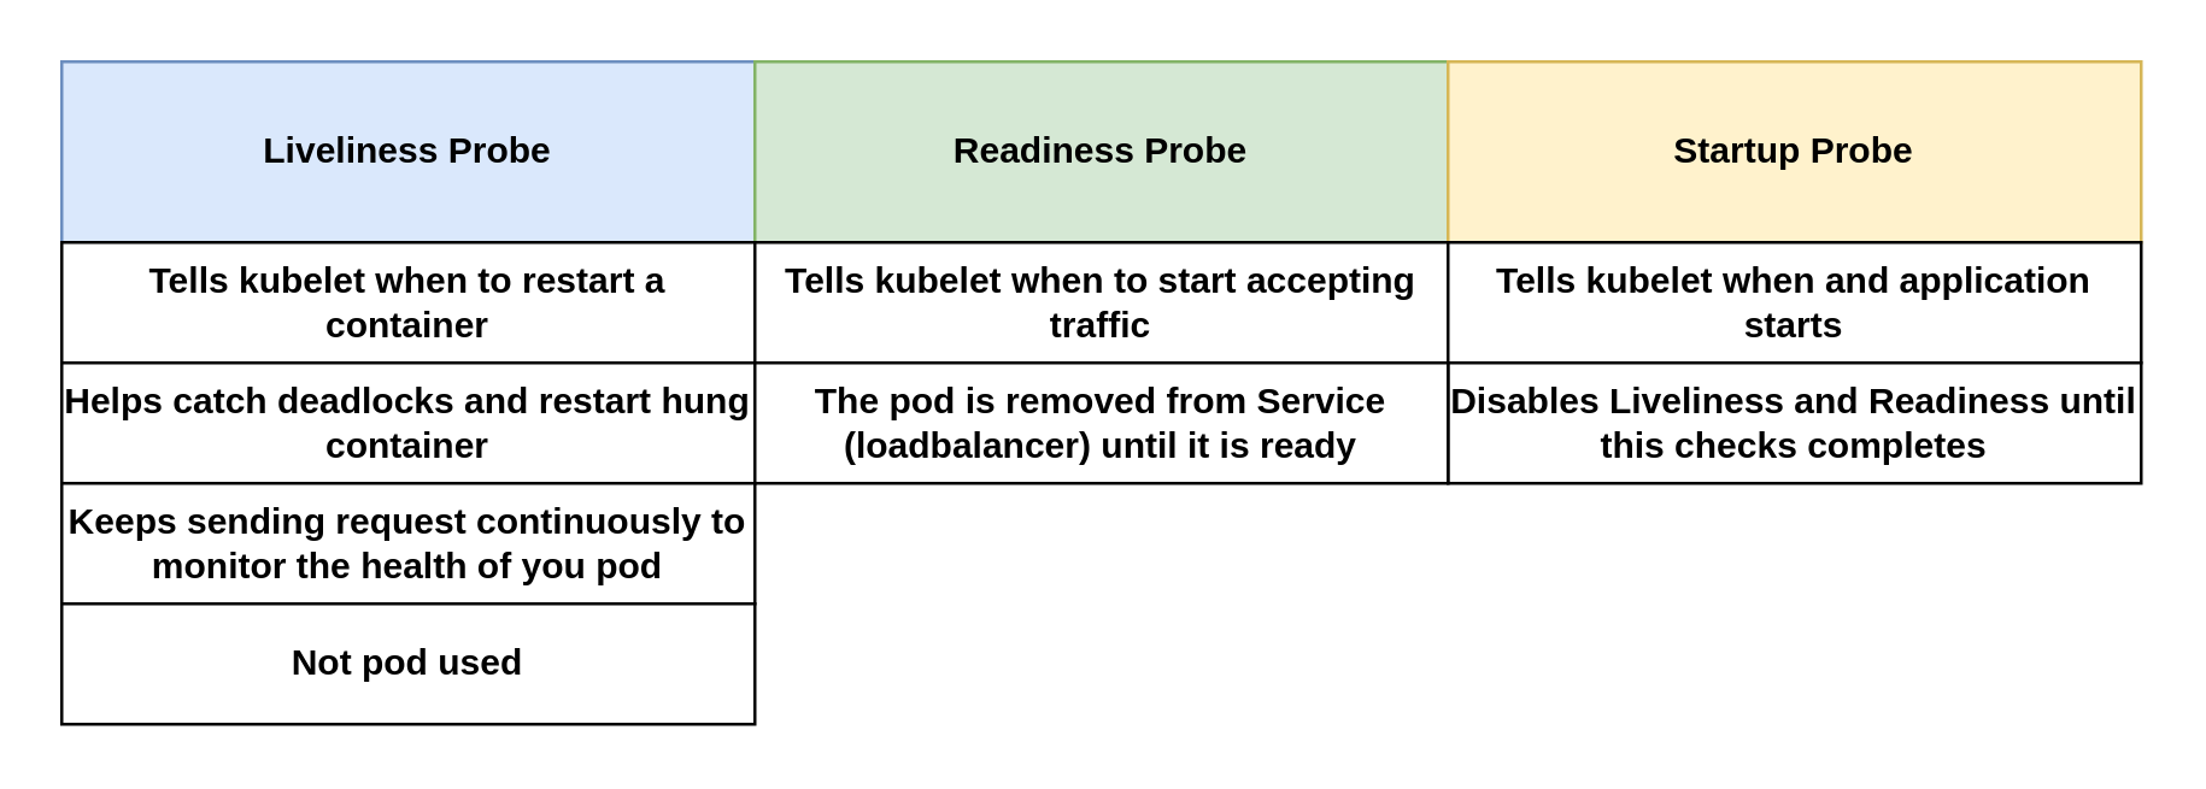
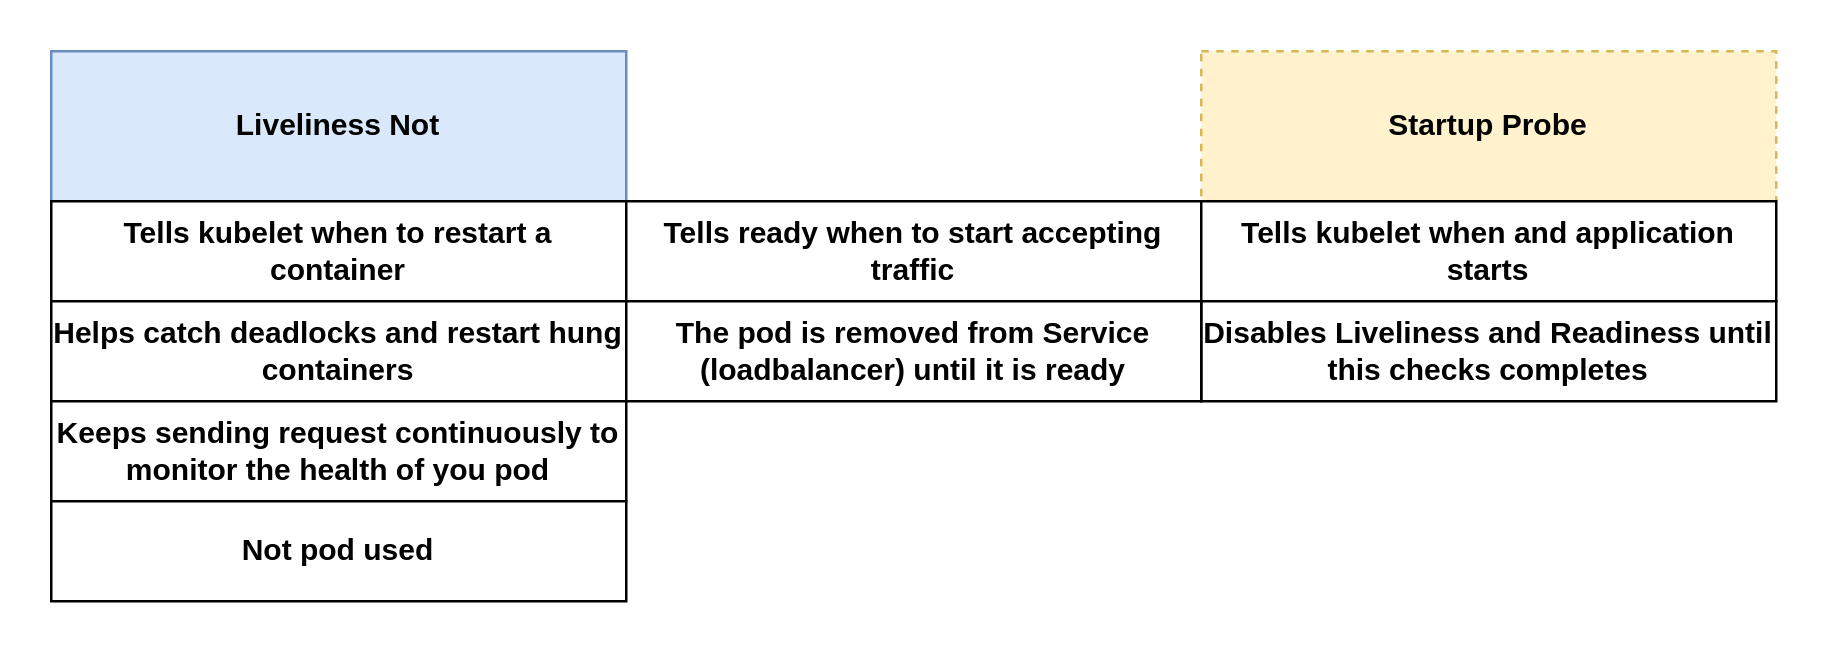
- <mxCell id="2" value="&lt;b&gt;Liveliness Probe&lt;/b&gt;" style="rounded=0;whiteSpace=wrap;html=1;fillColor=#dae8fc;strokeColor=#6c8ebf;" vertex="1" parent="1"><mxGeometry x="20" y="20" width="230" height="60" as="geometry" /></mxCell>
+ <mxCell id="2" value="&lt;b&gt;Liveliness Not&lt;/b&gt;" style="rounded=0;whiteSpace=wrap;html=1;fillColor=#dae8fc;strokeColor=#6c8ebf;" vertex="1" parent="1"><mxGeometry x="20" y="20" width="230" height="60" as="geometry" /></mxCell>
- <mxCell id="3" value="&lt;b&gt;Readiness Probe&lt;/b&gt;" style="rounded=0;whiteSpace=wrap;html=1;fillColor=#d5e8d4;strokeColor=#82b366;" vertex="1" parent="1"><mxGeometry x="250" y="20" width="230" height="60" as="geometry" /></mxCell>
- <mxCell id="6" value="&lt;b&gt;Startup Probe&lt;/b&gt;" style="rounded=0;whiteSpace=wrap;html=1;fillColor=#fff2cc;strokeColor=#d6b656;" vertex="1" parent="1"><mxGeometry x="480" y="20" width="230" height="60" as="geometry" /></mxCell>
+ <mxCell id="6" value="&lt;b&gt;Startup Probe&lt;/b&gt;" style="rounded=0;whiteSpace=wrap;html=1;fillColor=#fff2cc;strokeColor=#d6b656;dashed=1;" vertex="1" parent="1"><mxGeometry x="480" y="20" width="230" height="60" as="geometry" /></mxCell>
- <mxCell id="5" value="&lt;b&gt;Tells kubelet when to start accepting traffic&lt;/b&gt;" style="rounded=0;whiteSpace=wrap;html=1;" vertex="1" parent="1"><mxGeometry x="250" y="80" width="230" height="40" as="geometry" /></mxCell>
+ <mxCell id="5" value="&lt;b&gt;Tells ready when to start accepting traffic&lt;/b&gt;" style="rounded=0;whiteSpace=wrap;html=1;" vertex="1" parent="1"><mxGeometry x="250" y="80" width="230" height="40" as="geometry" /></mxCell>
- <mxCell id="9" value="&lt;b&gt;Helps catch deadlocks and restart hung container&lt;/b&gt;" style="rounded=0;whiteSpace=wrap;html=1;" vertex="1" parent="1"><mxGeometry x="20" y="120" width="230" height="40" as="geometry" /></mxCell>
+ <mxCell id="9" value="&lt;b&gt;Helps catch deadlocks and restart hung containers&lt;/b&gt;" style="rounded=0;whiteSpace=wrap;html=1;" vertex="1" parent="1"><mxGeometry x="20" y="120" width="230" height="40" as="geometry" /></mxCell>
